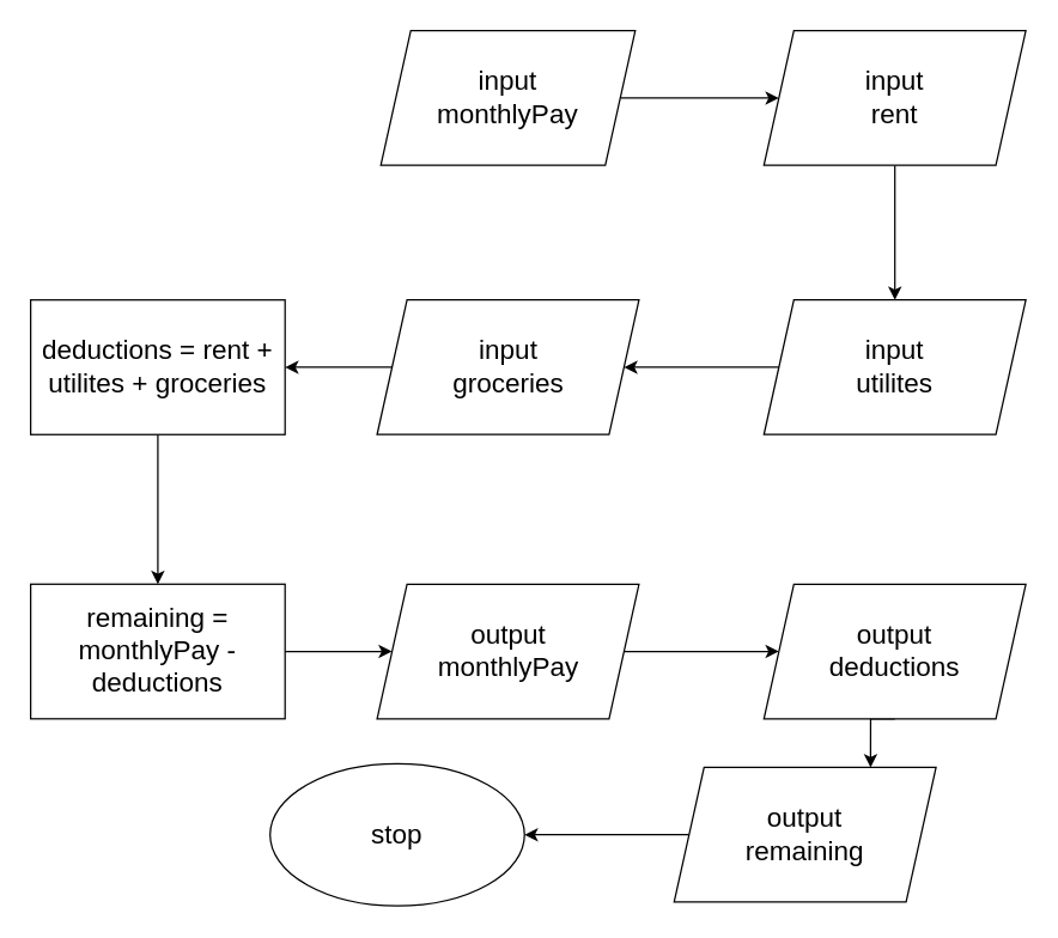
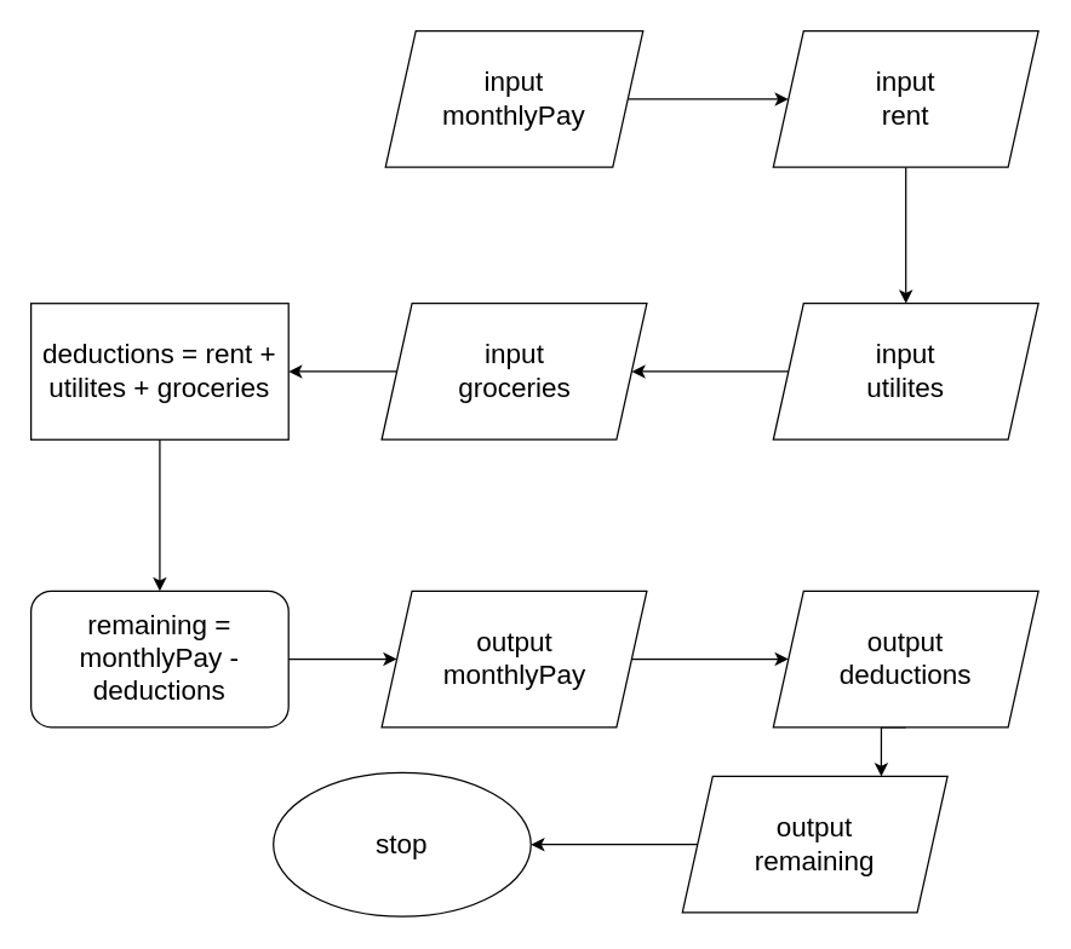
- <mxCell id="14" value="&lt;span style=&quot;font-size: 18px;&quot;&gt;remaining =&lt;/span&gt;&lt;div&gt;&lt;span style=&quot;font-size: 18px; background-color: initial;&quot;&gt;monthlyPay - deductions&lt;/span&gt;&lt;/div&gt;" style="rounded=0;whiteSpace=wrap;html=1;" vertex="1" parent="1"><mxGeometry x="20" y="390" width="170" height="90" as="geometry" /></mxCell>
+ <mxCell id="14" value="&lt;span style=&quot;font-size: 18px;&quot;&gt;remaining =&lt;/span&gt;&lt;div&gt;&lt;span style=&quot;font-size: 18px; background-color: initial;&quot;&gt;monthlyPay - deductions&lt;/span&gt;&lt;/div&gt;" style="whiteSpace=wrap;html=1;rounded=1;" vertex="1" parent="1"><mxGeometry x="20" y="390" width="170" height="90" as="geometry" /></mxCell>
